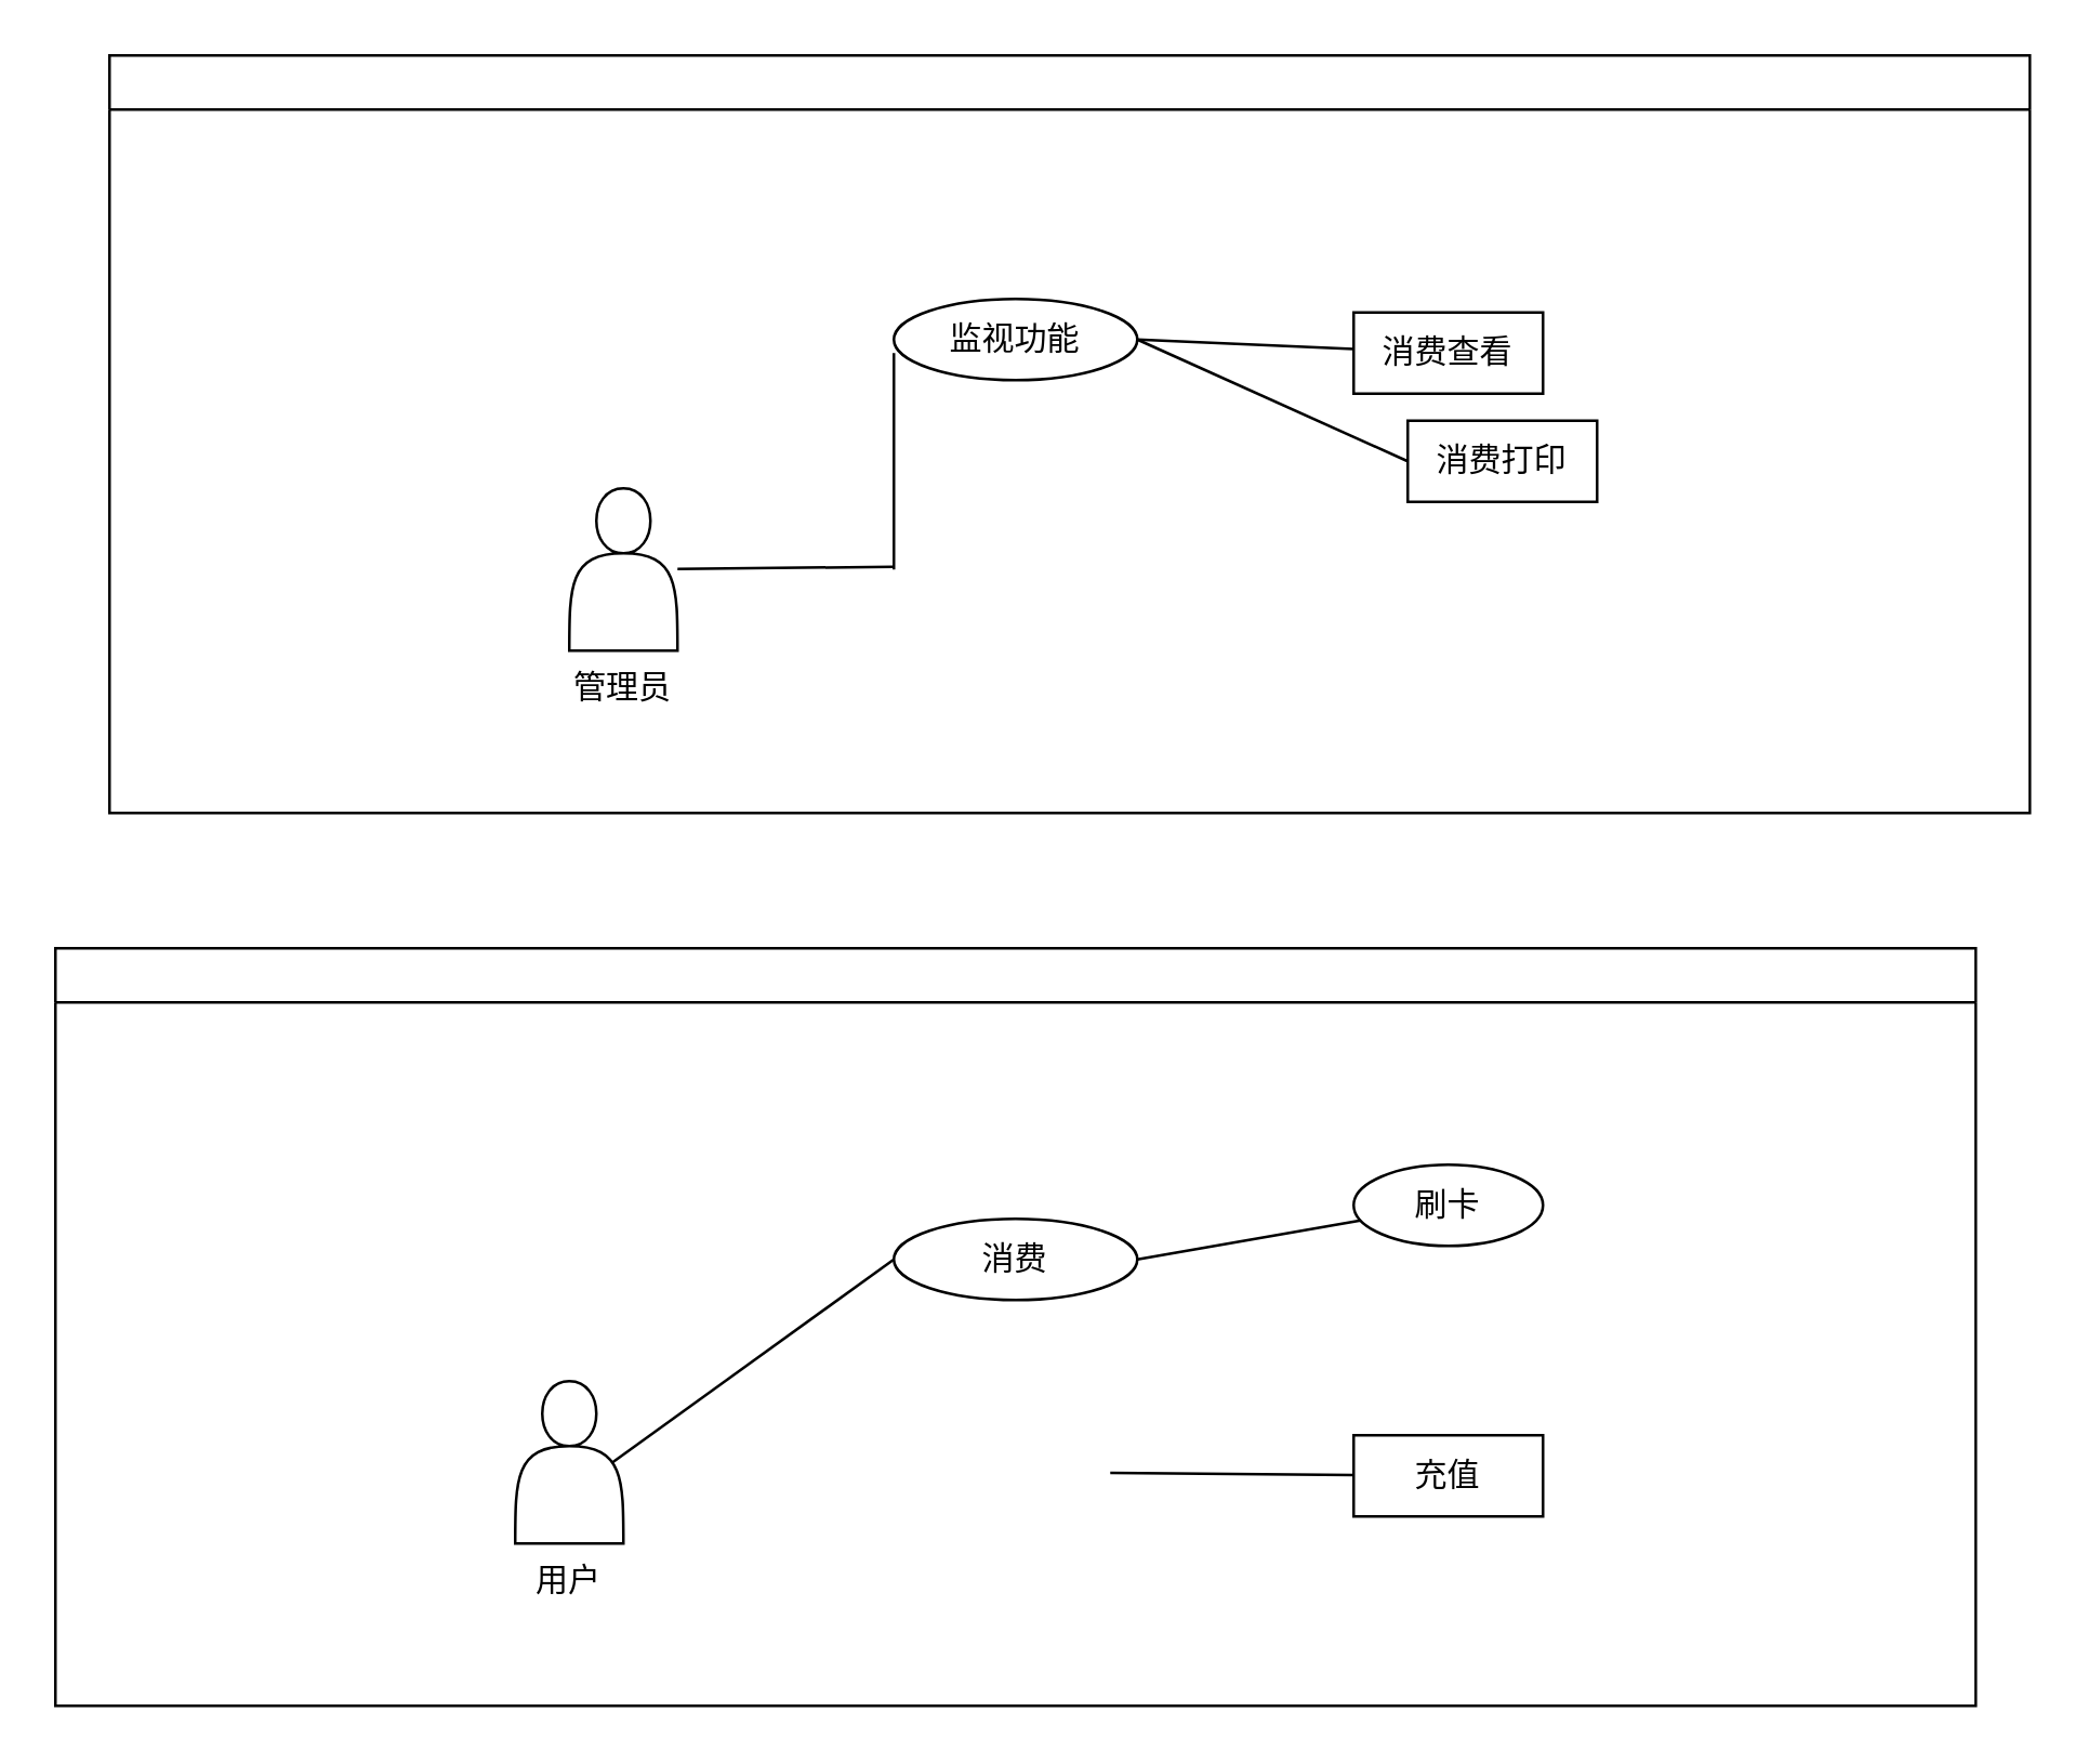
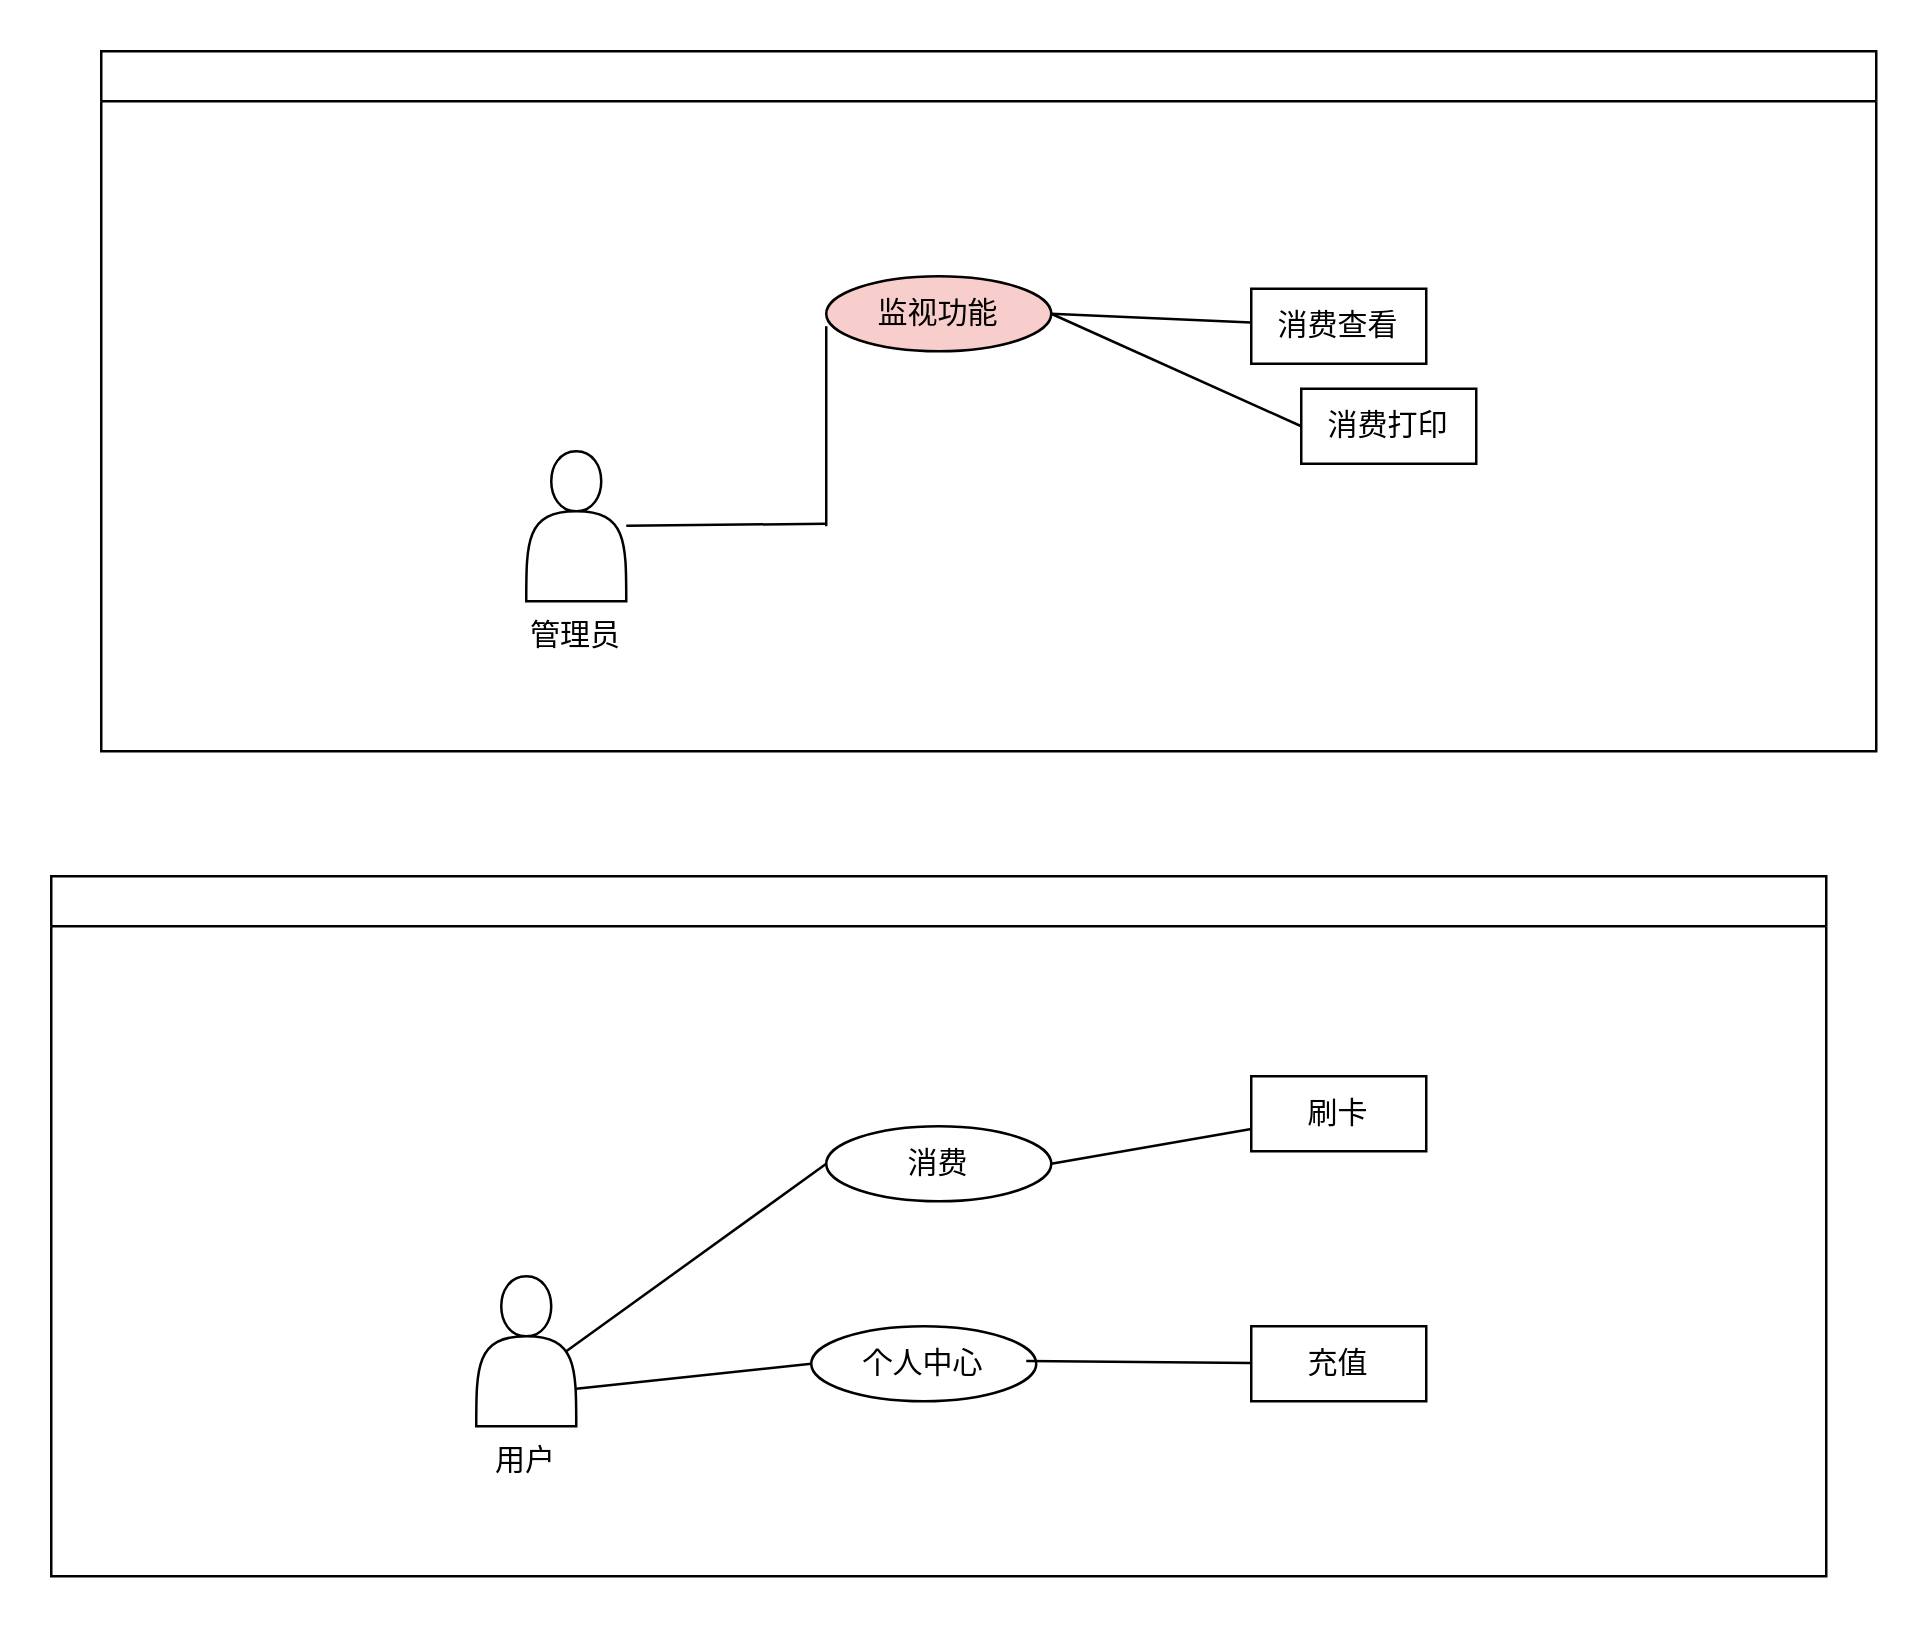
- <mxCell id="5" value="监视功能" style="ellipse;whiteSpace=wrap;html=1;" vertex="1" parent="2"><mxGeometry x="290" y="90" width="90" height="30" as="geometry" /></mxCell>
+ <mxCell id="5" value="监视功能" style="ellipse;whiteSpace=wrap;html=1;fillColor=#f8cecc;" vertex="1" parent="2"><mxGeometry x="290" y="90" width="90" height="30" as="geometry" /></mxCell>
- <mxCell id="13" value="刷卡" style="ellipse;whiteSpace=wrap;html=1;" vertex="1" parent="11"><mxGeometry x="480" y="80" width="70" height="30" as="geometry" /></mxCell>
+ <mxCell id="13" value="刷卡" style="rounded=0;whiteSpace=wrap;html=1;" vertex="1" parent="11"><mxGeometry x="480" y="80" width="70" height="30" as="geometry" /></mxCell>
+ <mxCell id="17" value="个人中心" style="ellipse;whiteSpace=wrap;html=1;" vertex="1" parent="11"><mxGeometry x="304" y="180" width="90" height="30" as="geometry" /></mxCell>
+ <mxCell id="18" value="" style="endArrow=none;html=1;exitX=1;exitY=0.75;exitDx=0;exitDy=0;entryX=0;entryY=0.5;entryDx=0;entryDy=0;" edge="1" parent="11" source="12" target="17"><mxGeometry width="50" height="50" relative="1" as="geometry"><mxPoint x="216" y="200" as="sourcePoint" /><mxPoint x="320" y="125" as="targetPoint" /></mxGeometry></mxCell>
